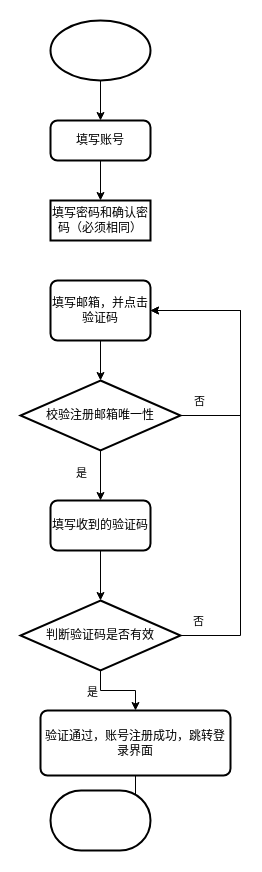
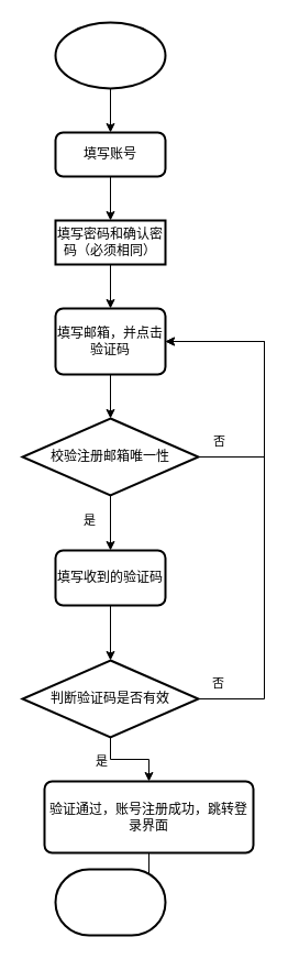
+ <mxCell id="6" style="edgeStyle=orthogonalEdgeStyle;rounded=0;orthogonalLoop=1;jettySize=auto;html=1;exitX=0.5;exitY=1;exitDx=0;exitDy=0;" edge="1" parent="1" source="7" target="8"><mxGeometry relative="1" as="geometry" /></mxCell>
